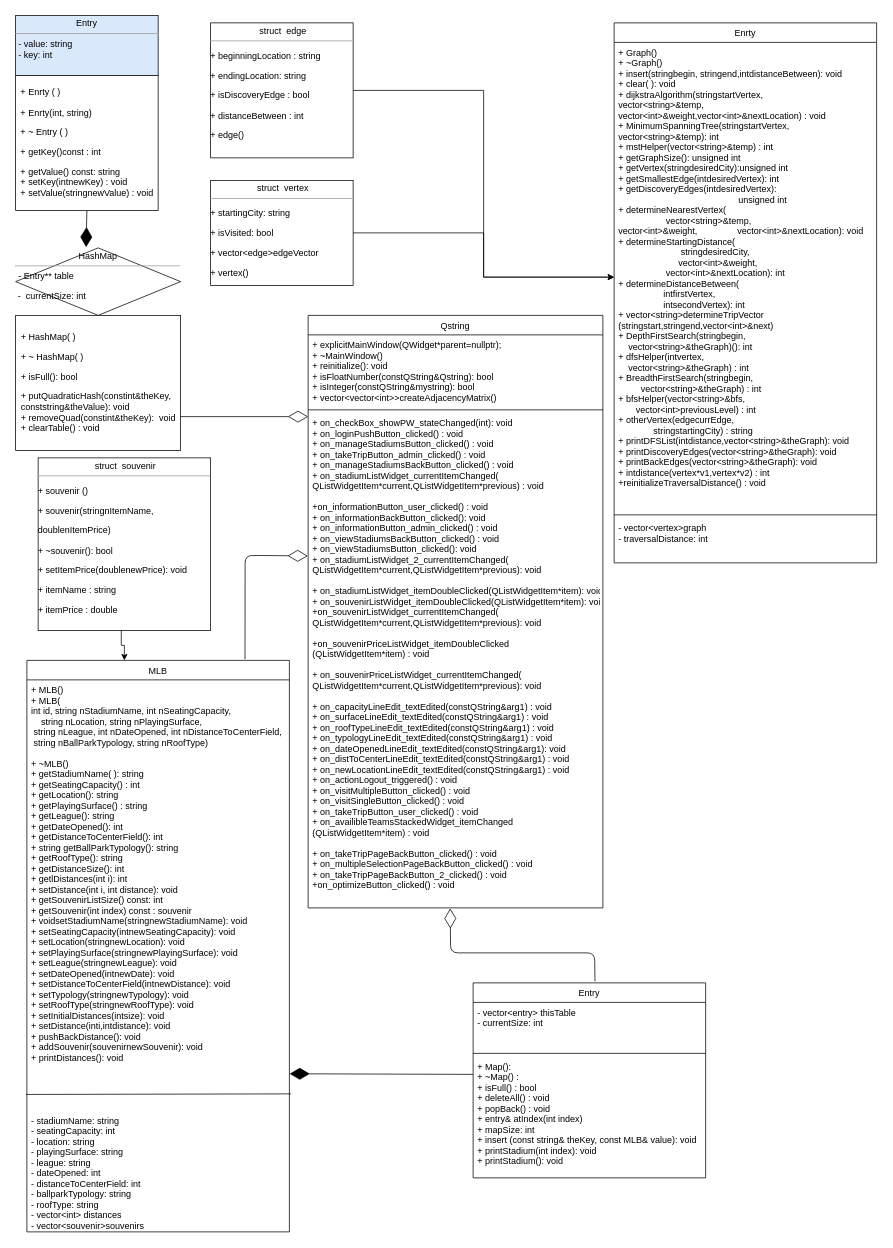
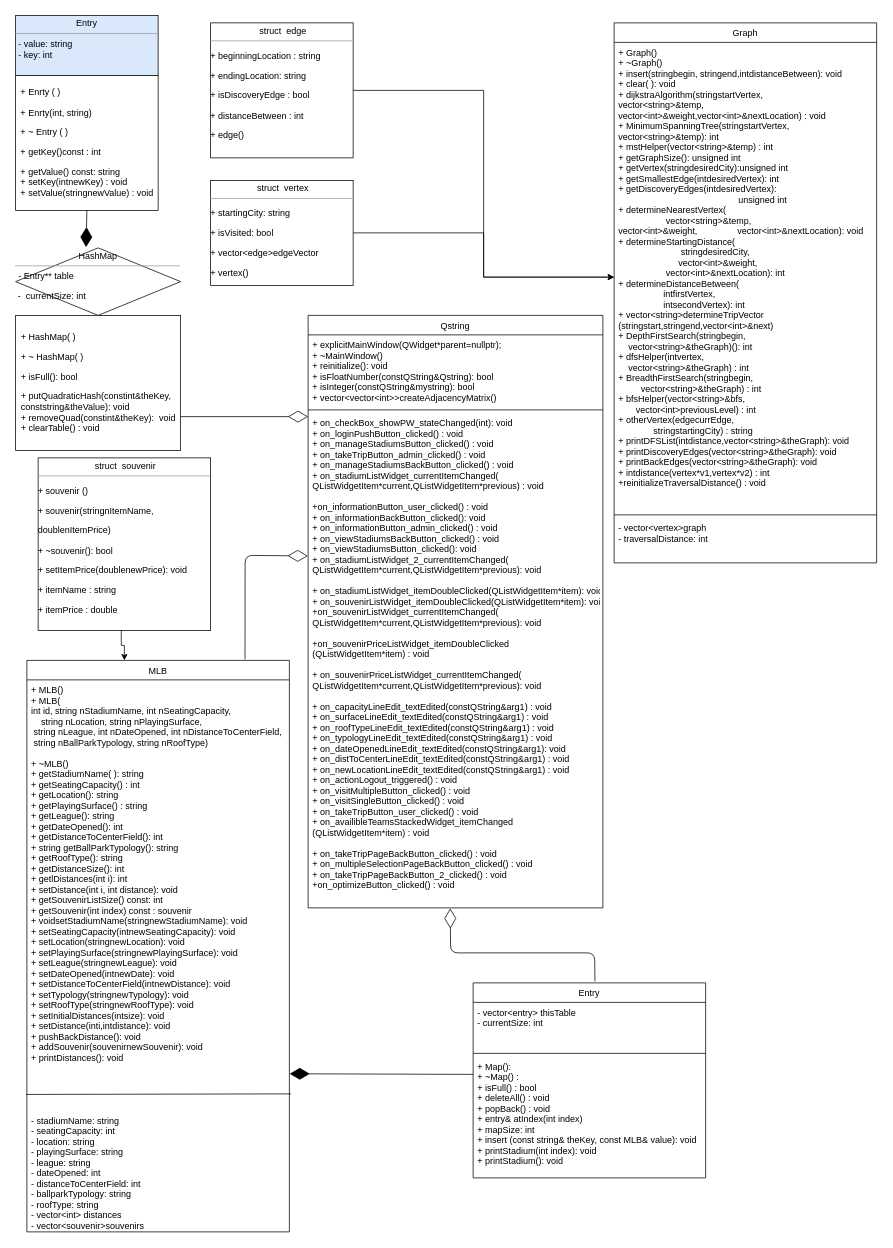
- <mxCell id="20" value="Enrty" style="swimlane;fontStyle=0;align=center;verticalAlign=top;childLayout=stackLayout;horizontal=1;startSize=26;horizontalStack=0;resizeParent=1;resizeParentMax=0;resizeLast=0;collapsible=1;marginBottom=0;" parent="1" vertex="1"><mxGeometry x="818" y="30" width="350" height="720" as="geometry" /></mxCell>
+ <mxCell id="20" value="Graph" style="swimlane;fontStyle=0;align=center;verticalAlign=top;childLayout=stackLayout;horizontal=1;startSize=26;horizontalStack=0;resizeParent=1;resizeParentMax=0;resizeLast=0;collapsible=1;marginBottom=0;" parent="1" vertex="1"><mxGeometry x="818" y="30" width="350" height="720" as="geometry" /></mxCell>
